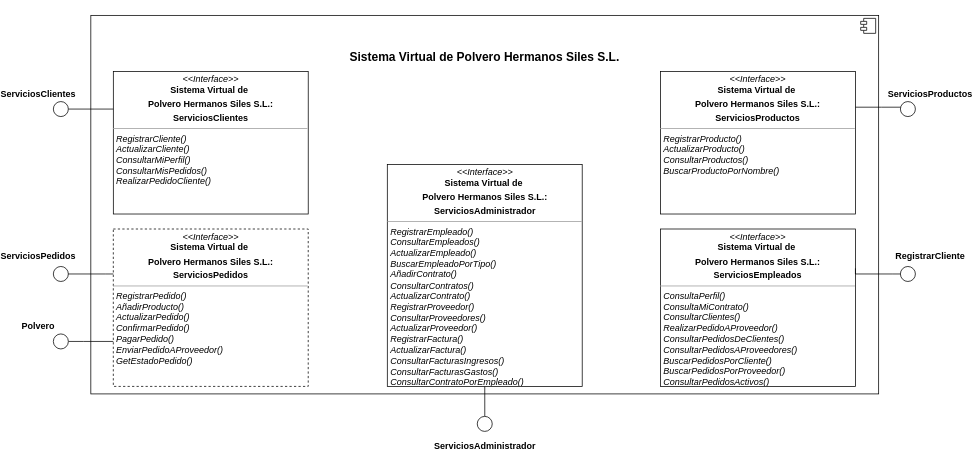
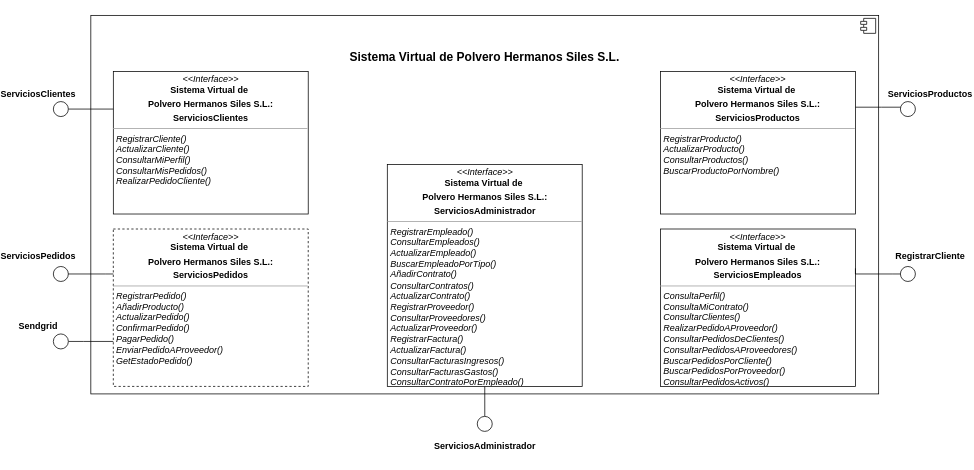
- <mxCell id="23" value="&lt;b&gt;Polvero&lt;/b&gt;" style="text;html=1;strokeColor=none;fillColor=none;align=center;verticalAlign=middle;whiteSpace=wrap;rounded=0;" parent="1" vertex="1"><mxGeometry x="20" y="425" width="40" height="20" as="geometry" /></mxCell>
+ <mxCell id="23" value="&lt;b&gt;Sendgrid&lt;/b&gt;" style="text;html=1;strokeColor=none;fillColor=none;align=center;verticalAlign=middle;whiteSpace=wrap;rounded=0;" parent="1" vertex="1"><mxGeometry x="20" y="425" width="40" height="20" as="geometry" /></mxCell>
